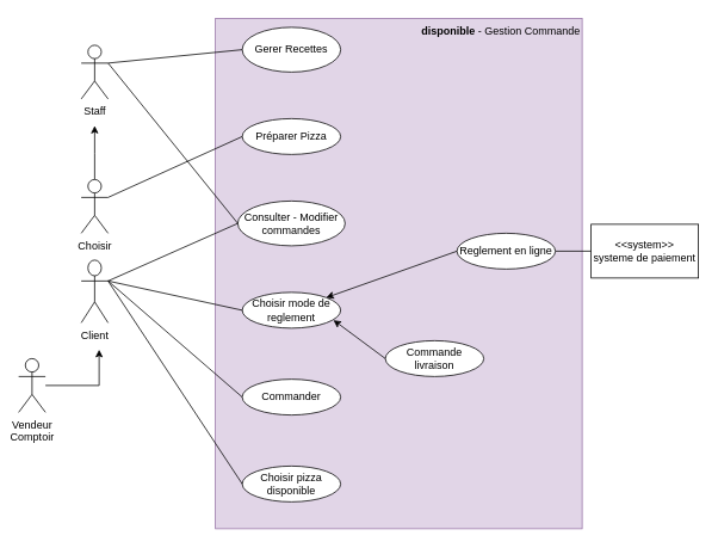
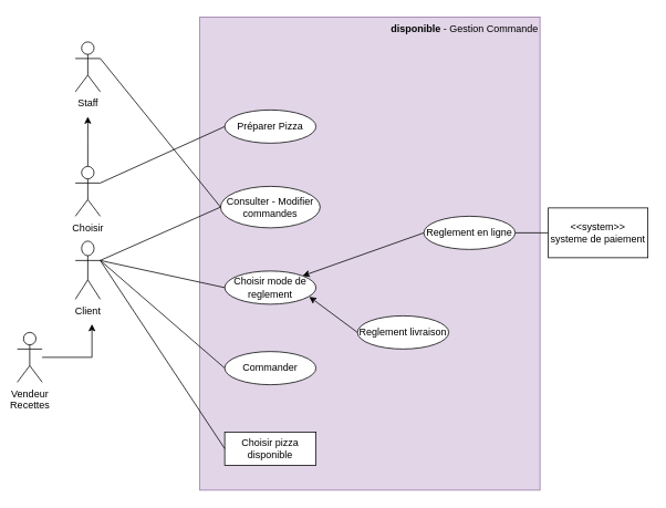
- <mxCell id="11" value="Gerer Recettes" style="ellipse;whiteSpace=wrap;html=1;" parent="1" vertex="1"><mxGeometry x="270" y="30" width="110" height="50" as="geometry" /></mxCell>
- <mxCell id="14" value="" style="endArrow=none;html=1;entryX=0;entryY=0.5;entryDx=0;entryDy=0;exitX=1;exitY=0.333;exitDx=0;exitDy=0;exitPerimeter=0;" parent="1" source="13" target="11" edge="1"><mxGeometry width="50" height="50" relative="1" as="geometry"><mxPoint x="130" y="110" as="sourcePoint" /><mxPoint x="260" y="180" as="targetPoint" /><Array as="points" /></mxGeometry></mxCell>
- <mxCell id="20" value="Commande livraison" style="ellipse;whiteSpace=wrap;html=1;" parent="1" vertex="1"><mxGeometry x="430" y="380" width="110" height="40" as="geometry" /></mxCell>
+ <mxCell id="20" value="Reglement livraison" style="ellipse;whiteSpace=wrap;html=1;" parent="1" vertex="1"><mxGeometry x="430" y="380" width="110" height="40" as="geometry" /></mxCell>
- <mxCell id="5" value="Vendeur&lt;br&gt;Comptoir" style="shape=umlActor;verticalLabelPosition=bottom;labelBackgroundColor=#ffffff;verticalAlign=top;html=1;" parent="1" vertex="1"><mxGeometry x="20" y="400" width="30" height="60" as="geometry" /></mxCell>
+ <mxCell id="5" value="Vendeur&lt;br&gt;Recettes" style="shape=umlActor;verticalLabelPosition=bottom;labelBackgroundColor=#ffffff;verticalAlign=top;html=1;" parent="1" vertex="1"><mxGeometry x="20" y="400" width="30" height="60" as="geometry" /></mxCell>
- <mxCell id="16" value="Choisir pizza disponible" style="ellipse;whiteSpace=wrap;html=1;" parent="1" vertex="1"><mxGeometry x="270" y="520" width="110" height="40" as="geometry" /></mxCell>
+ <mxCell id="16" value="Choisir pizza disponible" style="whiteSpace=wrap;html=1;rounded=0;" parent="1" vertex="1"><mxGeometry x="270" y="520" width="110" height="40" as="geometry" /></mxCell>
